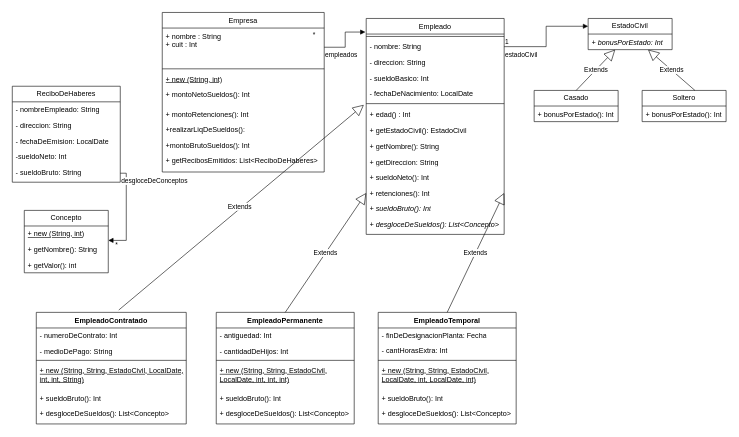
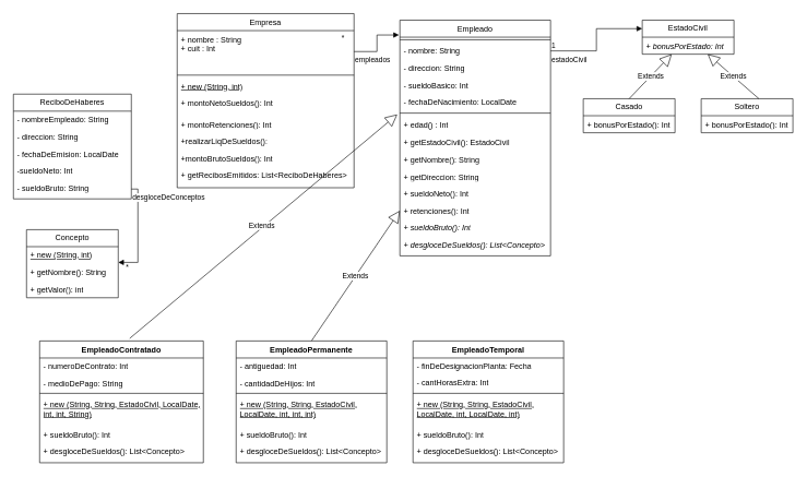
- <mxCell id="56" value="Extends" style="endArrow=block;endSize=16;endFill=0;html=1;rounded=0;exitX=0.5;exitY=0;exitDx=0;exitDy=0;entryX=1;entryY=0.5;entryDx=0;entryDy=0;" edge="1" parent="1" source="34" target="23"><mxGeometry width="160" relative="1" as="geometry"><mxPoint x="340" y="370" as="sourcePoint" /><mxPoint x="500" y="370" as="targetPoint" /></mxGeometry></mxCell>
